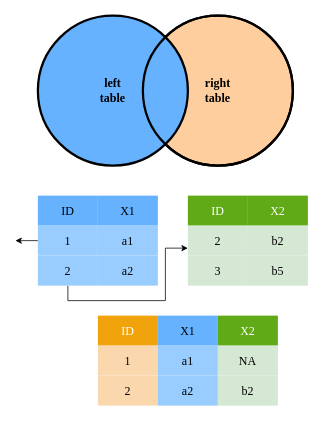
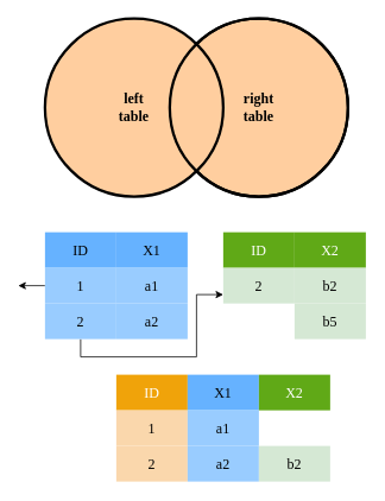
- <mxCell id="3" value="&lt;font style=&quot;font-size: 16px&quot; face=&quot;Verdana&quot;&gt;&lt;b&gt;left&lt;br&gt;table&lt;/b&gt;&lt;/font&gt;" style="ellipse;whiteSpace=wrap;html=1;aspect=fixed;strokeWidth=3;shadow=0;fillColor=#66b2ff;" parent="1" vertex="1"><mxGeometry x="50" y="20" width="200" height="200" as="geometry" /></mxCell>
+ <mxCell id="3" value="&lt;font style=&quot;font-size: 16px&quot; face=&quot;Verdana&quot;&gt;&lt;b&gt;left&lt;br&gt;table&lt;/b&gt;&lt;/font&gt;" style="ellipse;whiteSpace=wrap;html=1;aspect=fixed;strokeWidth=3;shadow=0;fillColor=#FFCE9F;" parent="1" vertex="1"><mxGeometry x="50" y="20" width="200" height="200" as="geometry" /></mxCell>
- <mxCell id="16" value="&lt;font face=&quot;Verdana&quot; style=&quot;font-size: 16px&quot;&gt;3&lt;/font&gt;" style="rounded=0;whiteSpace=wrap;html=1;shadow=0;strokeWidth=3;fillColor=#d5e8d4;strokeColor=none;" parent="1" vertex="1"><mxGeometry x="250" y="340" width="80" height="40" as="geometry" /></mxCell>
- <mxCell id="26" value="&lt;font face=&quot;Verdana&quot; style=&quot;font-size: 16px&quot;&gt;NA&lt;/font&gt;" style="rounded=0;whiteSpace=wrap;html=1;shadow=0;strokeWidth=3;fillColor=#d5e8d4;strokeColor=none;" parent="1" vertex="1"><mxGeometry x="290" y="460" width="80" height="40" as="geometry" /></mxCell>
